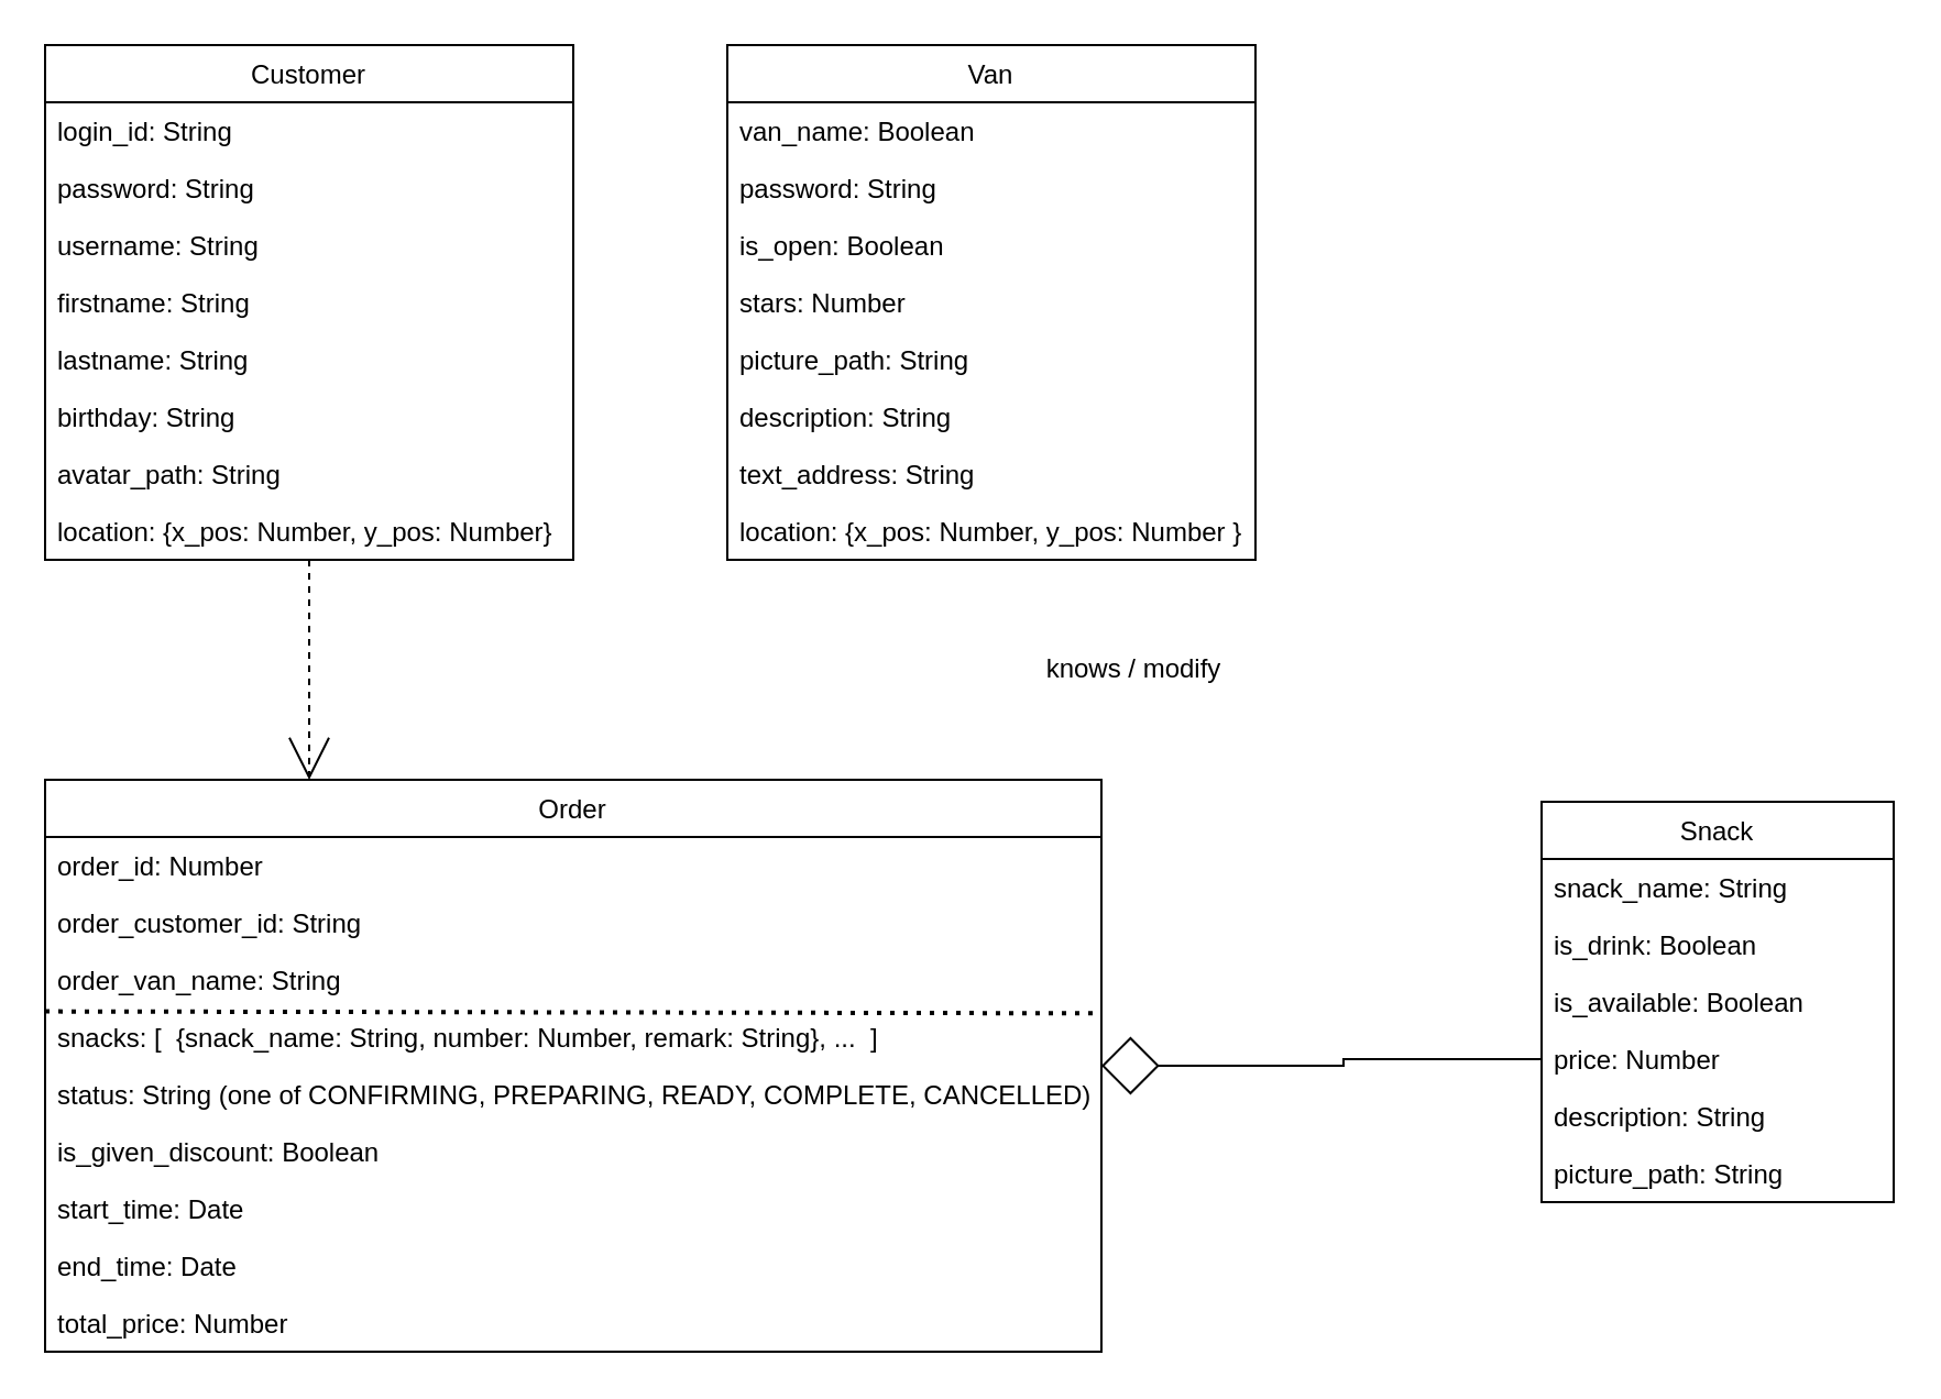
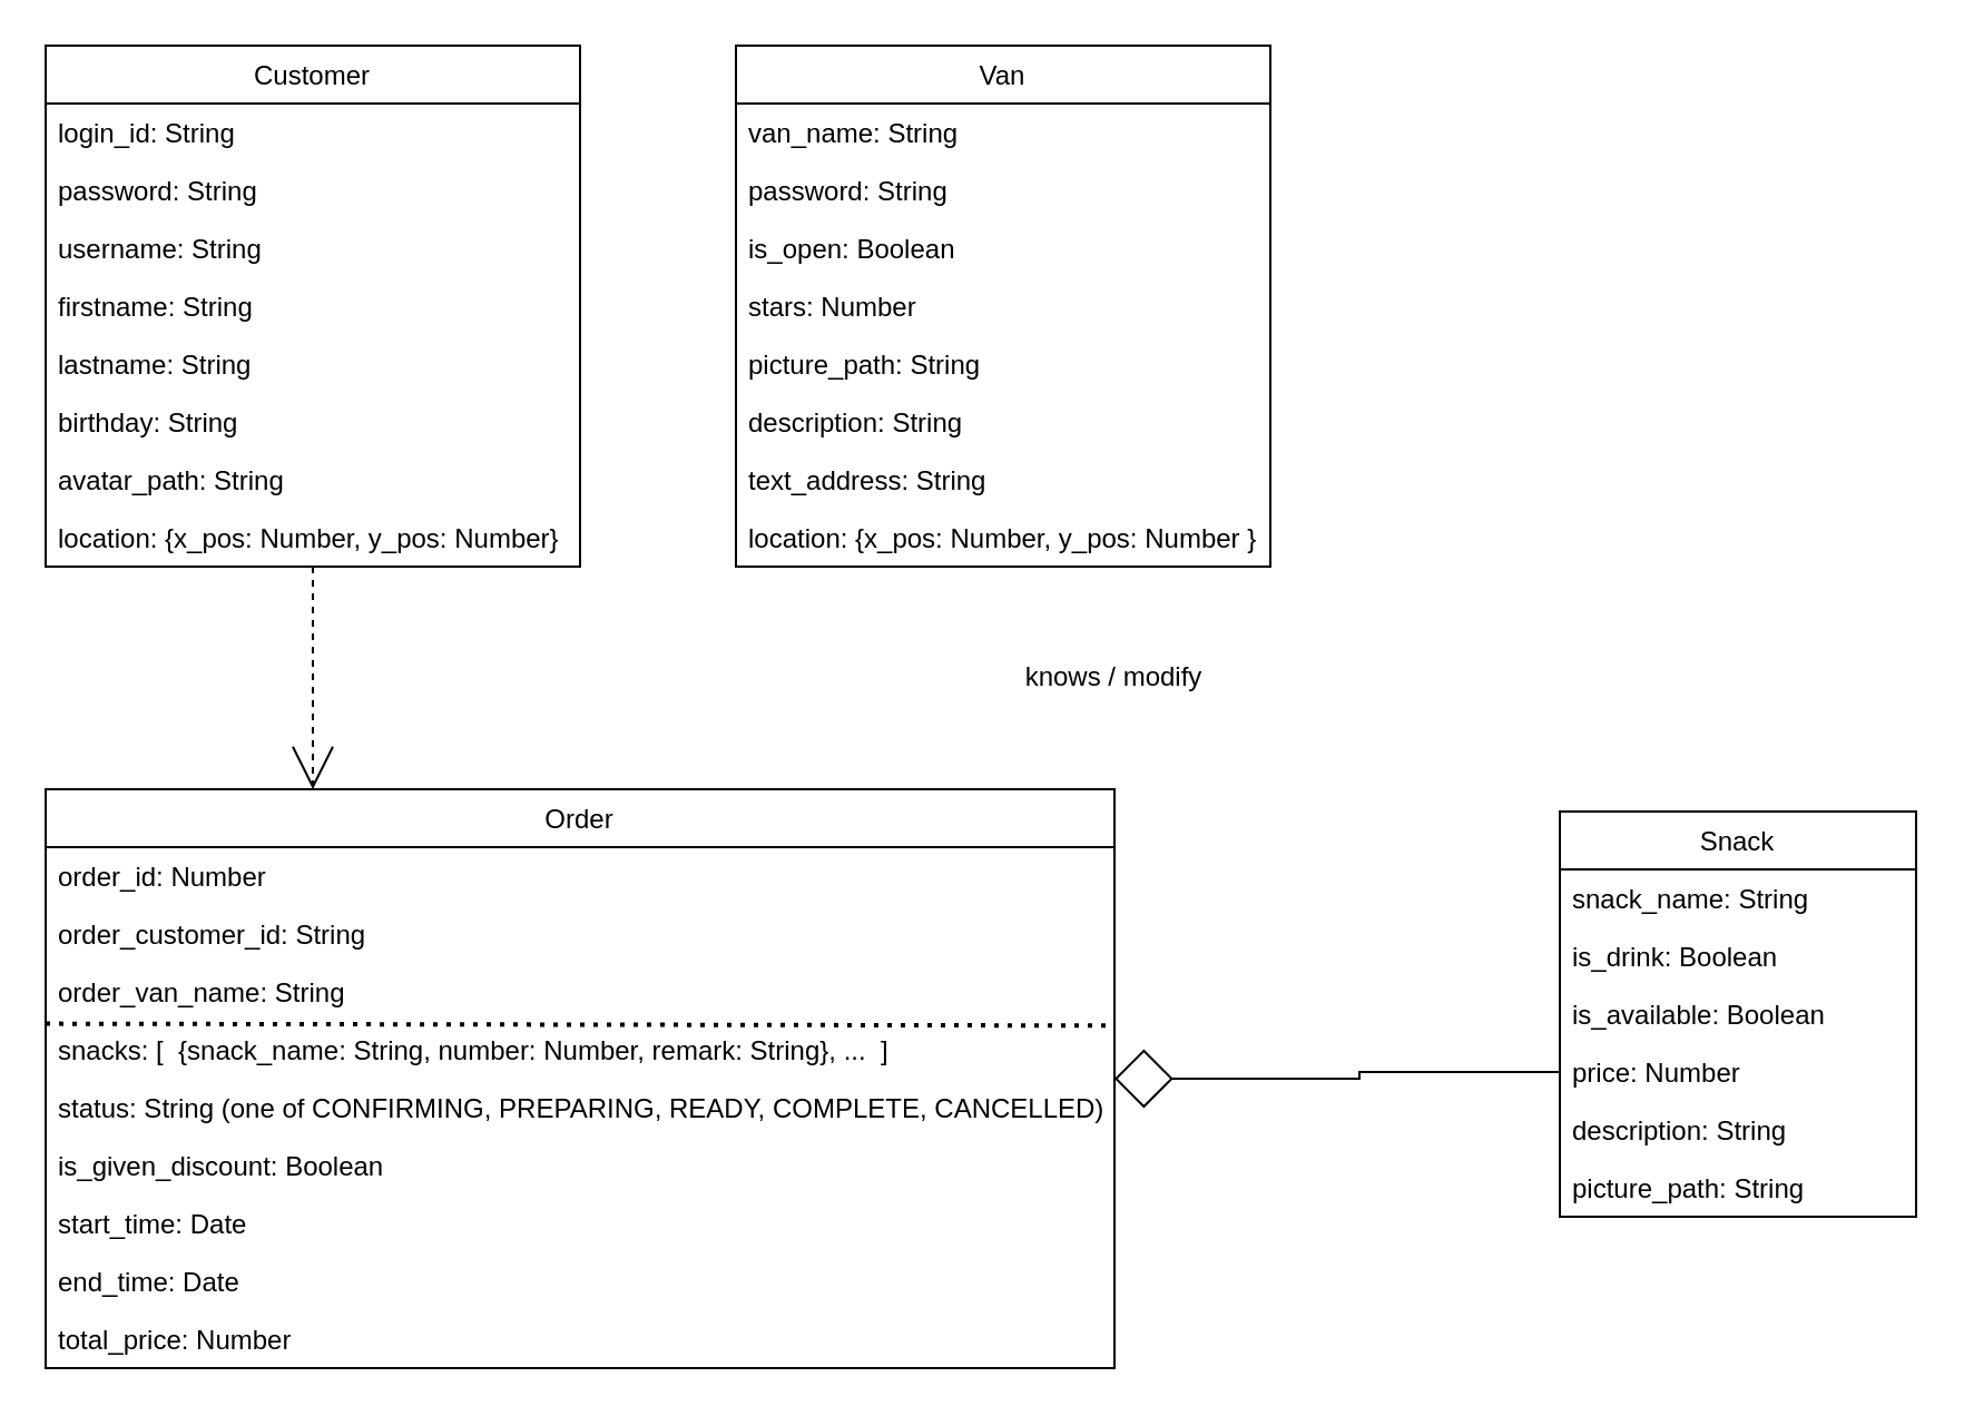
- <mxCell id="25" value="van_name: Boolean" style="text;strokeColor=none;fillColor=none;align=left;verticalAlign=top;spacingLeft=4;spacingRight=4;overflow=hidden;rotatable=0;points=[[0,0.5],[1,0.5]];portConstraint=eastwest;" vertex="1" parent="24"><mxGeometry y="26" width="240" height="26" as="geometry" /></mxCell>
+ <mxCell id="25" value="van_name: String" style="text;strokeColor=none;fillColor=none;align=left;verticalAlign=top;spacingLeft=4;spacingRight=4;overflow=hidden;rotatable=0;points=[[0,0.5],[1,0.5]];portConstraint=eastwest;" vertex="1" parent="24"><mxGeometry y="26" width="240" height="26" as="geometry" /></mxCell>
- <mxCell id="40" value="knows / modify" style="text;html=1;strokeColor=none;fillColor=none;align=center;verticalAlign=middle;whiteSpace=wrap;rounded=0;" vertex="1" parent="1"><mxGeometry x="450" y="294" width="130" height="20" as="geometry" /></mxCell>
+ <mxCell id="40" value="knows / modify" style="text;html=1;strokeColor=none;fillColor=none;align=center;verticalAlign=middle;whiteSpace=wrap;rounded=0;" vertex="1" parent="1"><mxGeometry x="435" y="294" width="130" height="20" as="geometry" /></mxCell>
